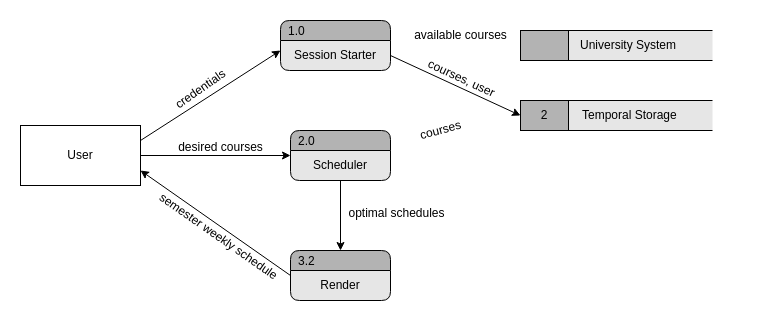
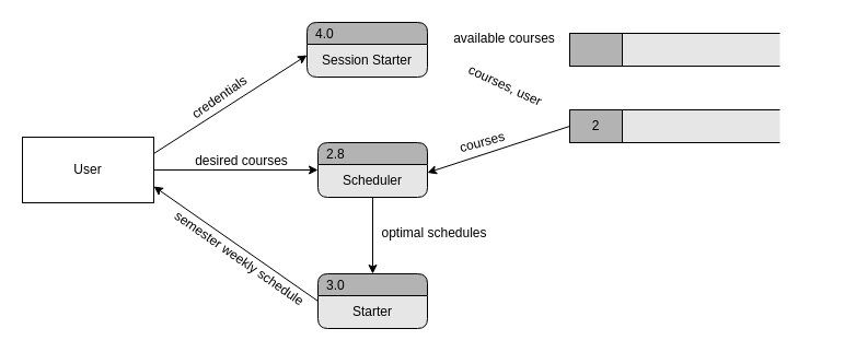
- <mxCell id="4" value="1.0" style="swimlane;fontStyle=0;childLayout=stackLayout;horizontal=1;startSize=20;fillColor=#B3B3B3;horizontalStack=0;resizeParent=1;resizeParentMax=0;resizeLast=0;collapsible=0;marginBottom=0;swimlaneFillColor=#E6E6E6;rounded=1;strokeColor=default;align=left;verticalAlign=middle;fontFamily=Helvetica;fontSize=12;fontColor=default;spacingLeft=6;shadow=0;" vertex="1" parent="1"><mxGeometry x="280" y="20" width="110" height="50" as="geometry" /></mxCell>
+ <mxCell id="4" value="4.0" style="swimlane;fontStyle=0;childLayout=stackLayout;horizontal=1;startSize=20;fillColor=#B3B3B3;horizontalStack=0;resizeParent=1;resizeParentMax=0;resizeLast=0;collapsible=0;marginBottom=0;swimlaneFillColor=#E6E6E6;rounded=1;strokeColor=default;align=left;verticalAlign=middle;fontFamily=Helvetica;fontSize=12;fontColor=default;spacingLeft=6;shadow=0;" vertex="1" parent="1"><mxGeometry x="280" y="20" width="110" height="50" as="geometry" /></mxCell>
- <mxCell id="9" value="University System" style="text;html=1;strokeColor=none;fillColor=none;align=left;verticalAlign=middle;whiteSpace=wrap;rounded=0;fontSize=12;fontFamily=Helvetica;fontColor=default;" vertex="1" parent="6"><mxGeometry x="57.663" width="124.667" height="30" as="geometry" /></mxCell>
- <mxCell id="26" style="rounded=0;orthogonalLoop=1;jettySize=auto;html=1;exitX=1;exitY=0.5;exitDx=0;exitDy=0;entryX=0;entryY=0.5;entryDx=0;entryDy=0;" edge="1" parent="1" source="5" target="15"><mxGeometry relative="1" as="geometry" /></mxCell>
- <mxCell id="16" value="Temporal Storage" style="text;html=1;strokeColor=none;fillColor=none;align=left;verticalAlign=middle;whiteSpace=wrap;rounded=0;fontSize=12;fontFamily=Helvetica;fontColor=default;" vertex="1" parent="1"><mxGeometry x="580.003" y="100" width="124.667" height="30" as="geometry" /></mxCell>
+ <mxCell id="14" style="rounded=0;orthogonalLoop=1;jettySize=auto;html=1;exitX=0;exitY=0.5;exitDx=0;exitDy=0;entryX=1;entryY=0.25;entryDx=0;entryDy=0;" edge="1" parent="1" source="15" target="18"><mxGeometry relative="1" as="geometry" /></mxCell>
- <mxCell id="17" value="2.0" style="swimlane;fontStyle=0;childLayout=stackLayout;horizontal=1;startSize=20;fillColor=#B3B3B3;horizontalStack=0;resizeParent=1;resizeParentMax=0;resizeLast=0;collapsible=0;marginBottom=0;swimlaneFillColor=#E6E6E6;rounded=1;strokeColor=default;align=left;verticalAlign=middle;fontFamily=Helvetica;fontSize=12;fontColor=default;spacingLeft=6;shadow=0;" vertex="1" parent="1"><mxGeometry x="290" y="130" width="100" height="50" as="geometry" /></mxCell>
+ <mxCell id="17" value="2.8" style="swimlane;fontStyle=0;childLayout=stackLayout;horizontal=1;startSize=20;fillColor=#B3B3B3;horizontalStack=0;resizeParent=1;resizeParentMax=0;resizeLast=0;collapsible=0;marginBottom=0;swimlaneFillColor=#E6E6E6;rounded=1;strokeColor=default;align=left;verticalAlign=middle;fontFamily=Helvetica;fontSize=12;fontColor=default;spacingLeft=6;shadow=0;" vertex="1" parent="1"><mxGeometry x="290" y="130" width="100" height="50" as="geometry" /></mxCell>
- <mxCell id="22" value="3.2" style="swimlane;fontStyle=0;childLayout=stackLayout;horizontal=1;startSize=20;fillColor=#B3B3B3;horizontalStack=0;resizeParent=1;resizeParentMax=0;resizeLast=0;collapsible=0;marginBottom=0;swimlaneFillColor=#E6E6E6;rounded=1;strokeColor=default;align=left;verticalAlign=middle;fontFamily=Helvetica;fontSize=12;fontColor=default;spacingLeft=6;shadow=0;" vertex="1" parent="1"><mxGeometry x="290" y="250" width="100" height="50" as="geometry" /></mxCell>
+ <mxCell id="22" value="3.0" style="swimlane;fontStyle=0;childLayout=stackLayout;horizontal=1;startSize=20;fillColor=#B3B3B3;horizontalStack=0;resizeParent=1;resizeParentMax=0;resizeLast=0;collapsible=0;marginBottom=0;swimlaneFillColor=#E6E6E6;rounded=1;strokeColor=default;align=left;verticalAlign=middle;fontFamily=Helvetica;fontSize=12;fontColor=default;spacingLeft=6;shadow=0;" vertex="1" parent="1"><mxGeometry x="290" y="250" width="100" height="50" as="geometry" /></mxCell>
- <mxCell id="23" value="Render" style="text;html=1;strokeColor=none;fillColor=none;align=center;verticalAlign=middle;whiteSpace=wrap;rounded=0;fontSize=12;fontFamily=Helvetica;fontColor=default;" vertex="1" parent="22"><mxGeometry y="20" width="100" height="30" as="geometry" /></mxCell>
+ <mxCell id="23" value="Starter" style="text;html=1;strokeColor=none;fillColor=none;align=center;verticalAlign=middle;whiteSpace=wrap;rounded=0;fontSize=12;fontFamily=Helvetica;fontColor=default;" vertex="1" parent="22"><mxGeometry y="20" width="100" height="30" as="geometry" /></mxCell>
